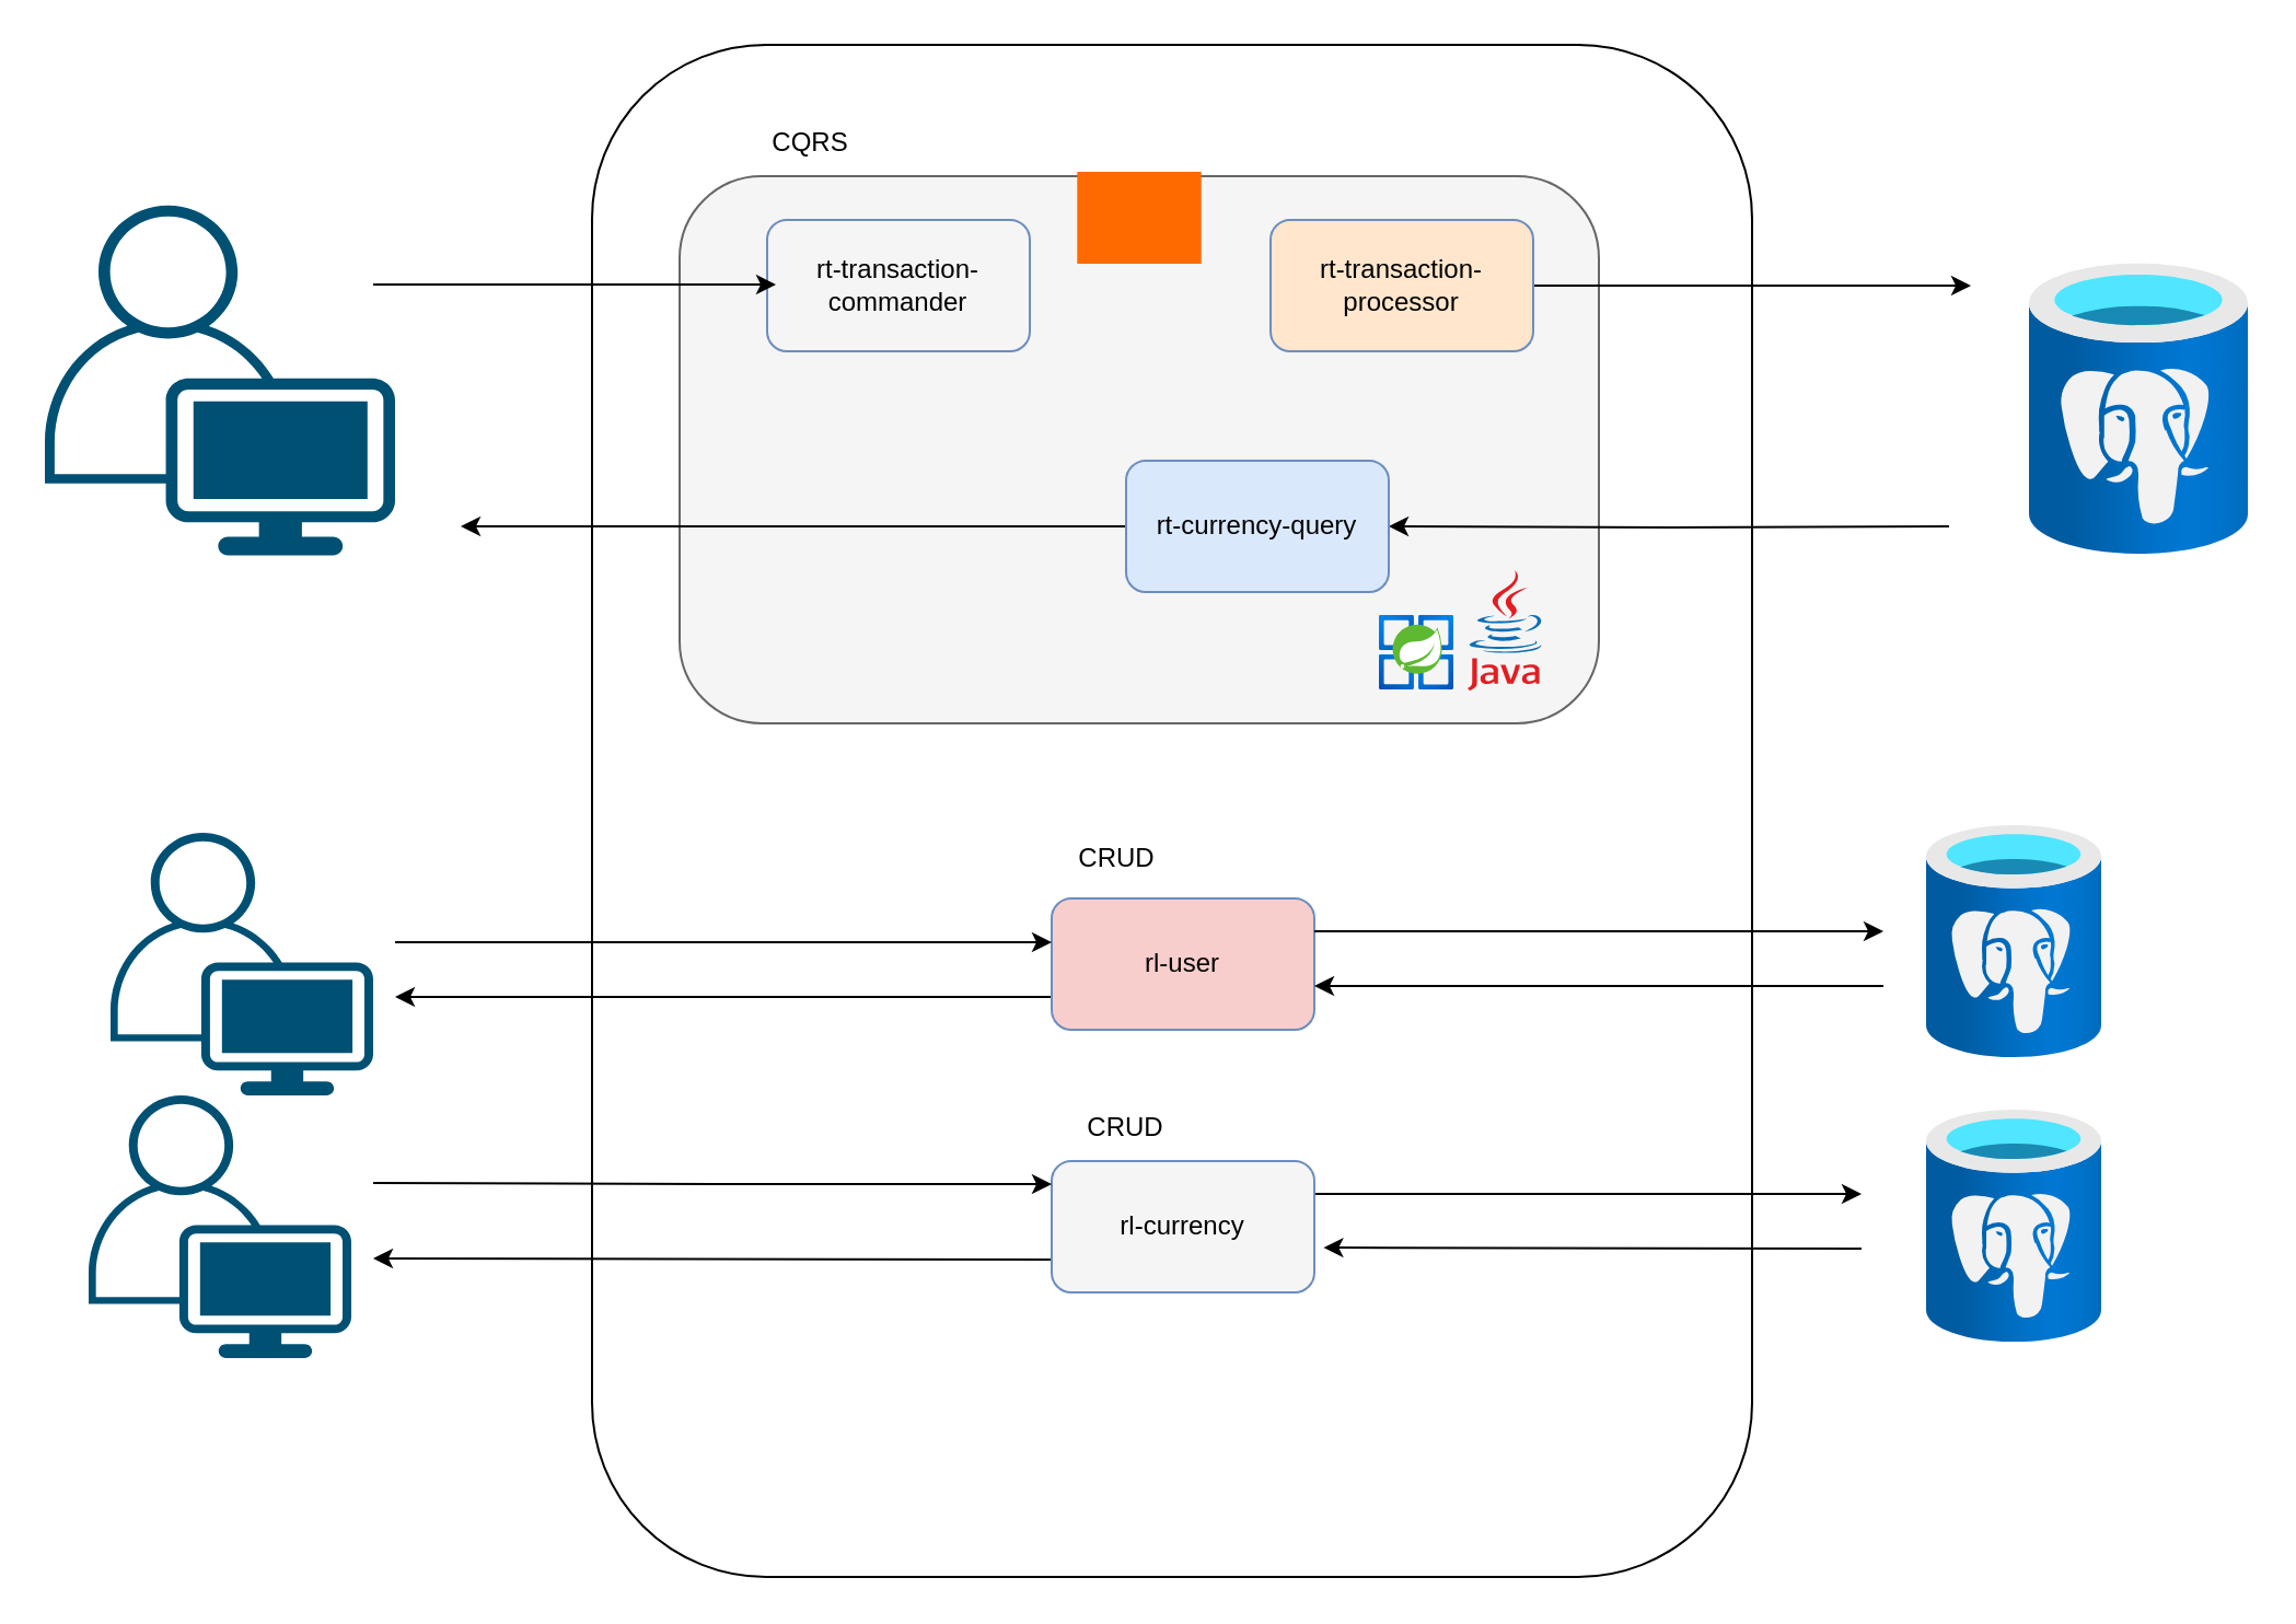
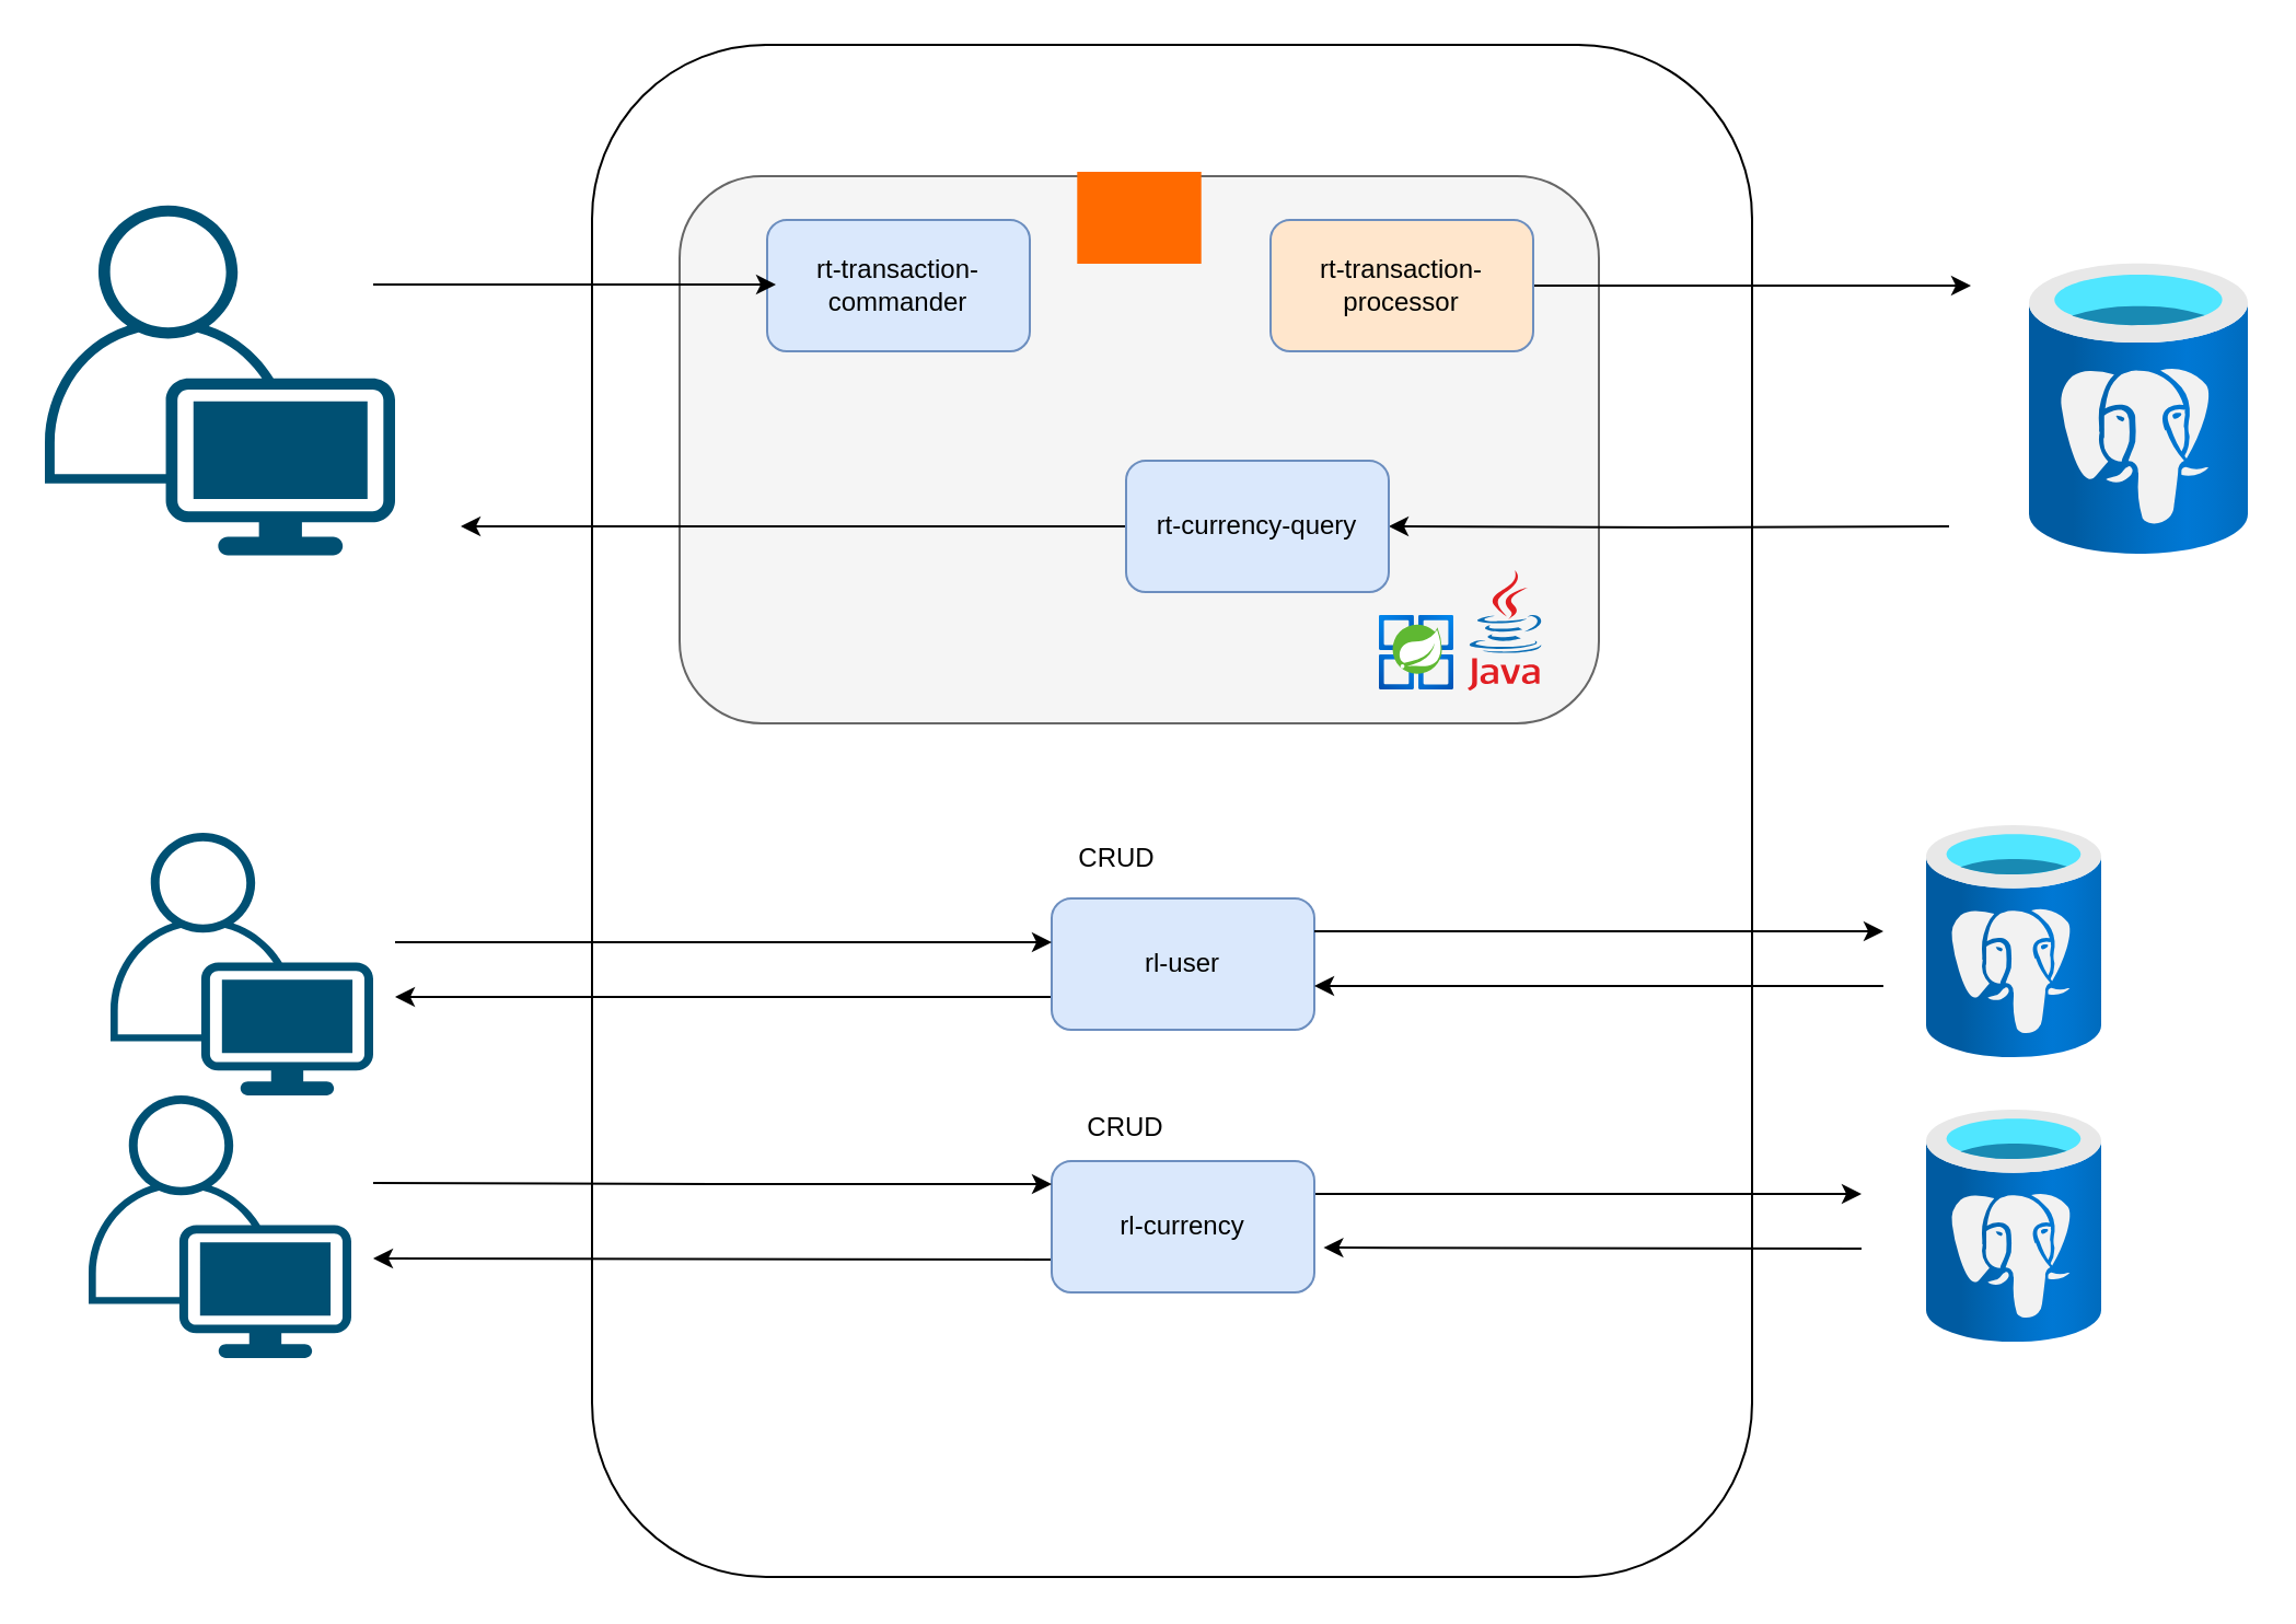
- <mxCell id="5" value="CQRS" style="text;html=1;align=center;verticalAlign=middle;whiteSpace=wrap;rounded=0;" vertex="1" parent="1"><mxGeometry x="340" y="50" width="60" height="30" as="geometry" /></mxCell>
- <mxCell id="6" value="rt-transaction-commander" style="rounded=1;whiteSpace=wrap;html=1;fillColor=#f5f5f5;strokeColor=#6c8ebf;" vertex="1" parent="1"><mxGeometry x="350" y="100" width="120" height="60" as="geometry" /></mxCell>
+ <mxCell id="6" value="rt-transaction-commander" style="rounded=1;whiteSpace=wrap;html=1;fillColor=#dae8fc;strokeColor=#6c8ebf;" vertex="1" parent="1"><mxGeometry x="350" y="100" width="120" height="60" as="geometry" /></mxCell>
- <mxCell id="17" value="rl-user" style="rounded=1;whiteSpace=wrap;html=1;fillColor=#f8cecc;strokeColor=#6c8ebf;" vertex="1" parent="1"><mxGeometry x="480" y="410" width="120" height="60" as="geometry" /></mxCell>
+ <mxCell id="17" value="rl-user" style="rounded=1;whiteSpace=wrap;html=1;fillColor=#dae8fc;strokeColor=#6c8ebf;" vertex="1" parent="1"><mxGeometry x="480" y="410" width="120" height="60" as="geometry" /></mxCell>
- <mxCell id="20" value="rl-currency" style="rounded=1;whiteSpace=wrap;html=1;fillColor=#f5f5f5;strokeColor=#6c8ebf;" vertex="1" parent="1"><mxGeometry x="480" y="530" width="120" height="60" as="geometry" /></mxCell>
+ <mxCell id="20" value="rl-currency" style="rounded=1;whiteSpace=wrap;html=1;fillColor=#dae8fc;strokeColor=#6c8ebf;" vertex="1" parent="1"><mxGeometry x="480" y="530" width="120" height="60" as="geometry" /></mxCell>
